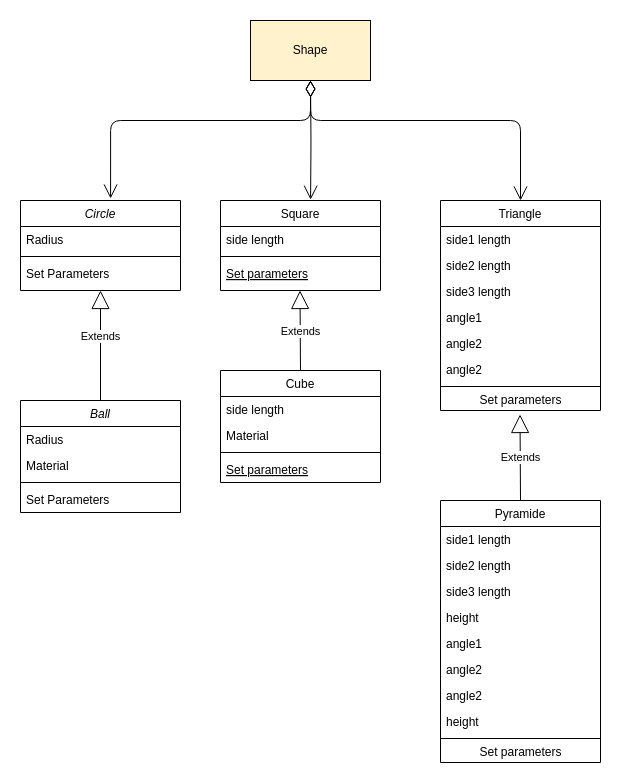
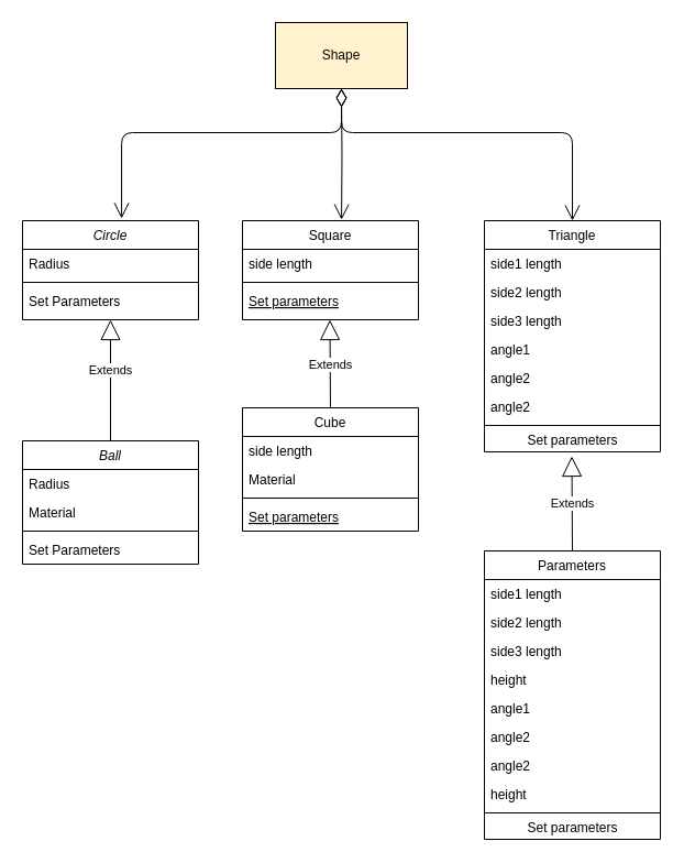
- <mxCell id="36" value="Pyramide" style="swimlane;fontStyle=0;align=center;verticalAlign=top;childLayout=stackLayout;horizontal=1;startSize=26;horizontalStack=0;resizeParent=1;resizeLast=0;collapsible=1;marginBottom=0;rounded=0;shadow=0;strokeWidth=1;" vertex="1" parent="1"><mxGeometry x="440" y="500" width="160" height="262" as="geometry"><mxRectangle x="500" y="120" width="170" height="26" as="alternateBounds" /></mxGeometry></mxCell>
+ <mxCell id="36" value="Parameters" style="swimlane;fontStyle=0;align=center;verticalAlign=top;childLayout=stackLayout;horizontal=1;startSize=26;horizontalStack=0;resizeParent=1;resizeLast=0;collapsible=1;marginBottom=0;rounded=0;shadow=0;strokeWidth=1;" vertex="1" parent="1"><mxGeometry x="440" y="500" width="160" height="262" as="geometry"><mxRectangle x="500" y="120" width="170" height="26" as="alternateBounds" /></mxGeometry></mxCell>
